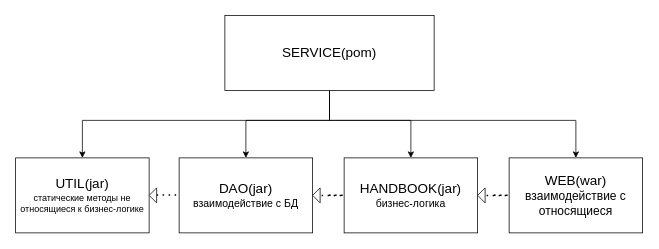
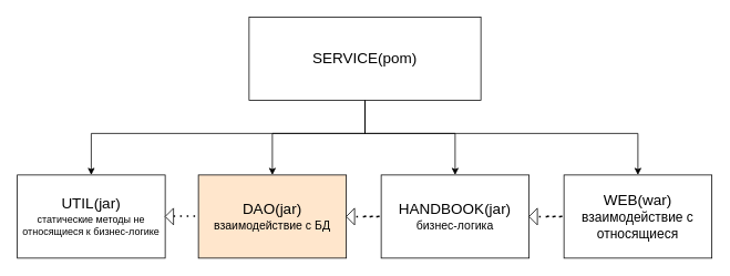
- <mxCell id="8" value="&lt;font&gt;&lt;span style=&quot;font-size: 18px&quot;&gt;DAO(jar)&lt;/span&gt;&lt;br&gt;&lt;font style=&quot;font-size: 14px&quot;&gt;взаимодействие с БД&lt;/font&gt;&lt;br&gt;&lt;/font&gt;" style="rounded=0;whiteSpace=wrap;html=1;" vertex="1" parent="1"><mxGeometry x="238" y="210" width="178" height="100" as="geometry" /></mxCell>
+ <mxCell id="8" value="&lt;font&gt;&lt;span style=&quot;font-size: 18px&quot;&gt;DAO(jar)&lt;/span&gt;&lt;br&gt;&lt;font style=&quot;font-size: 14px&quot;&gt;взаимодействие с БД&lt;/font&gt;&lt;br&gt;&lt;/font&gt;" style="rounded=0;whiteSpace=wrap;html=1;fillColor=#ffe6cc;" vertex="1" parent="1"><mxGeometry x="238" y="210" width="178" height="100" as="geometry" /></mxCell>
